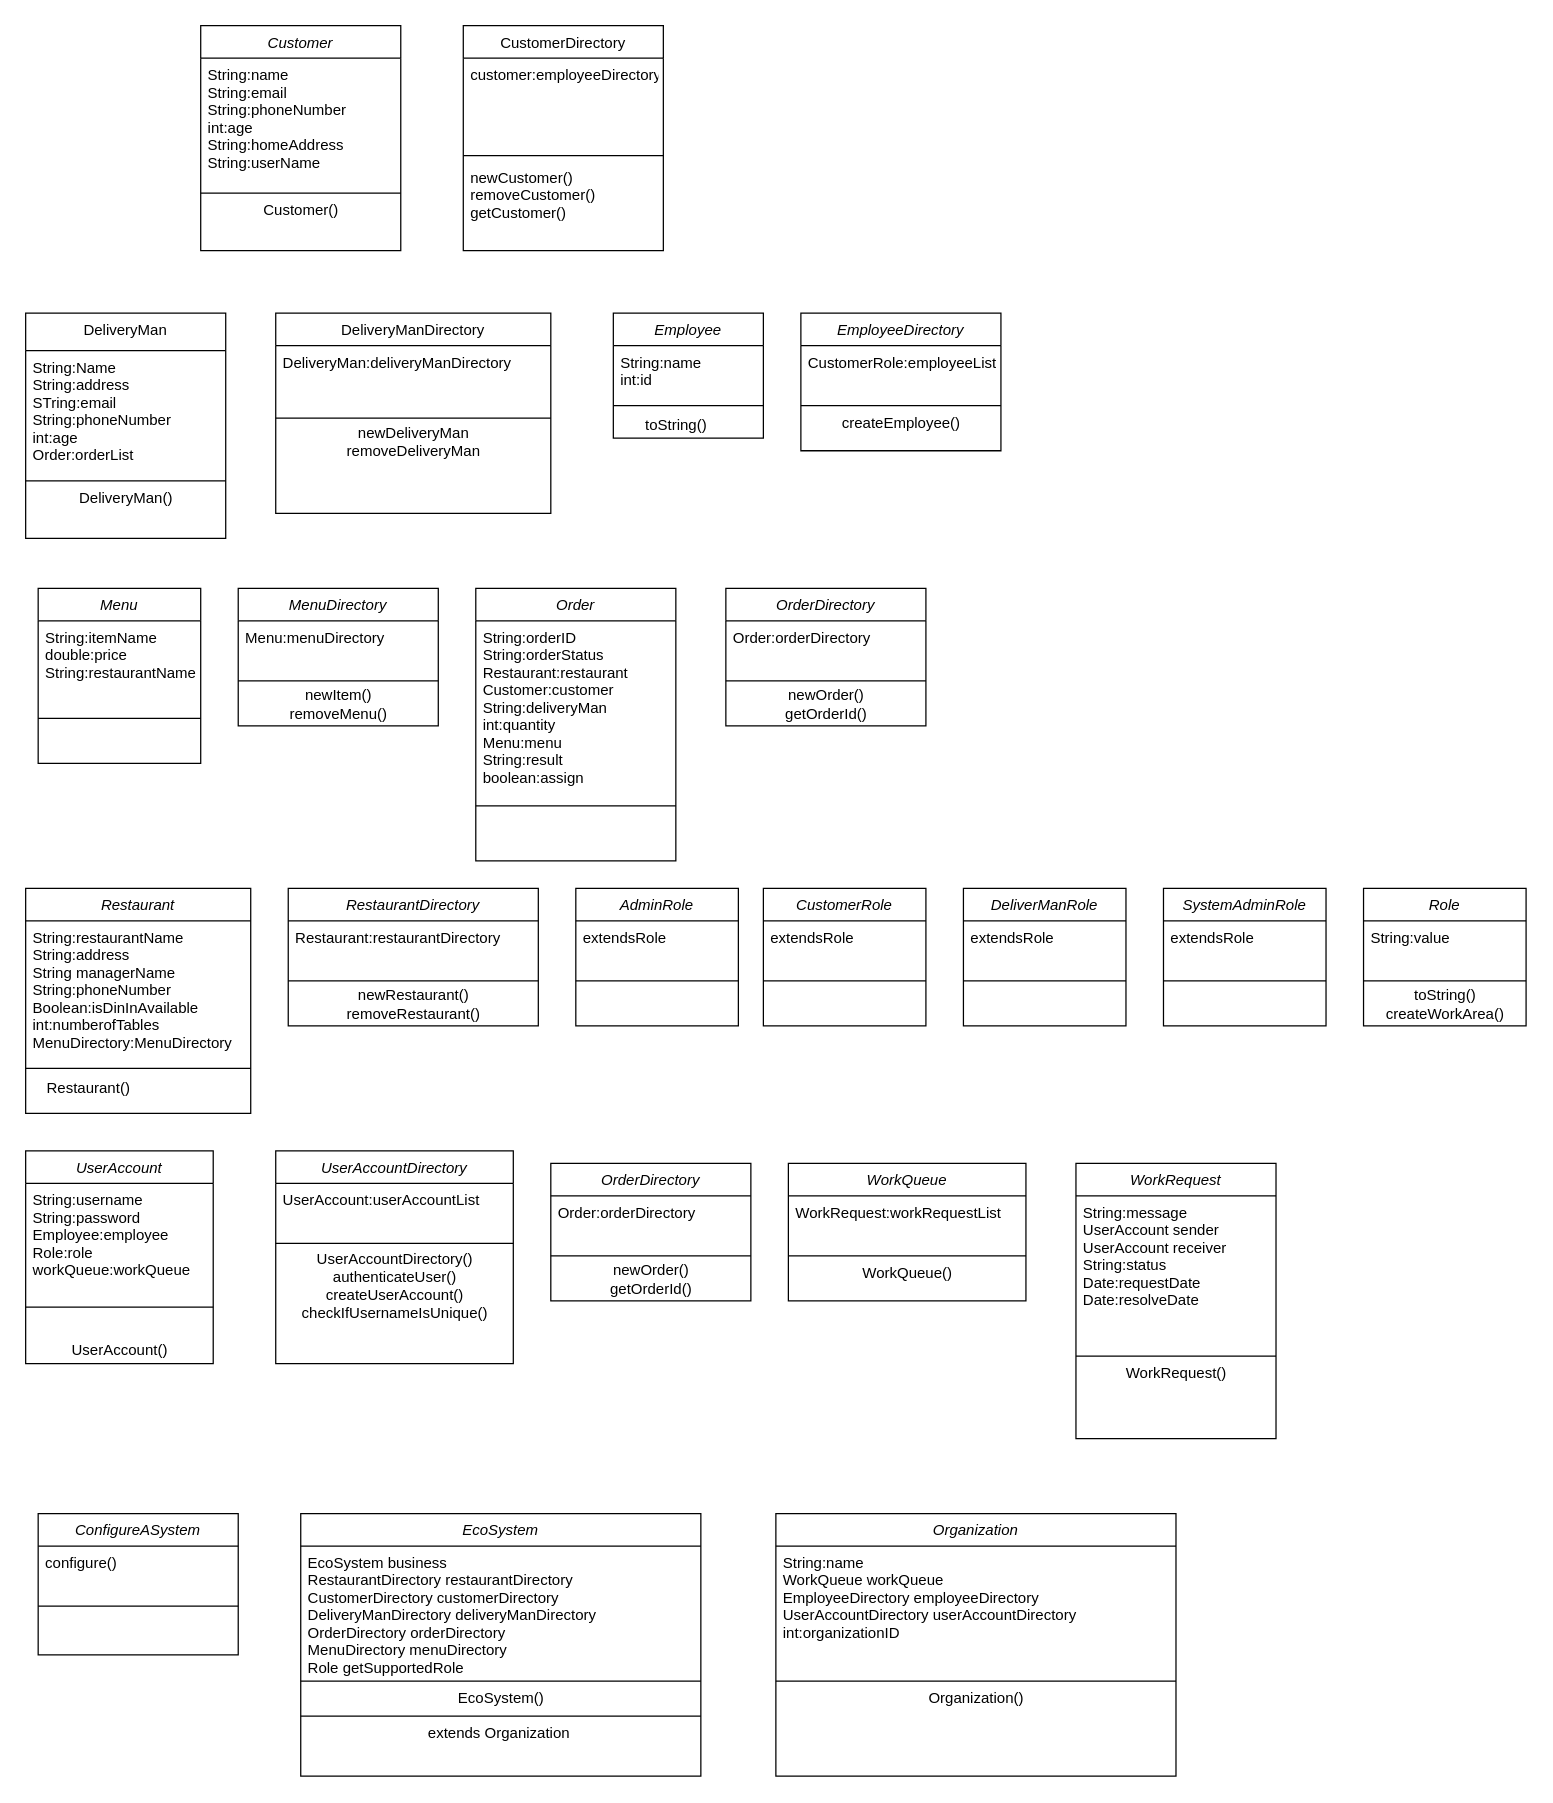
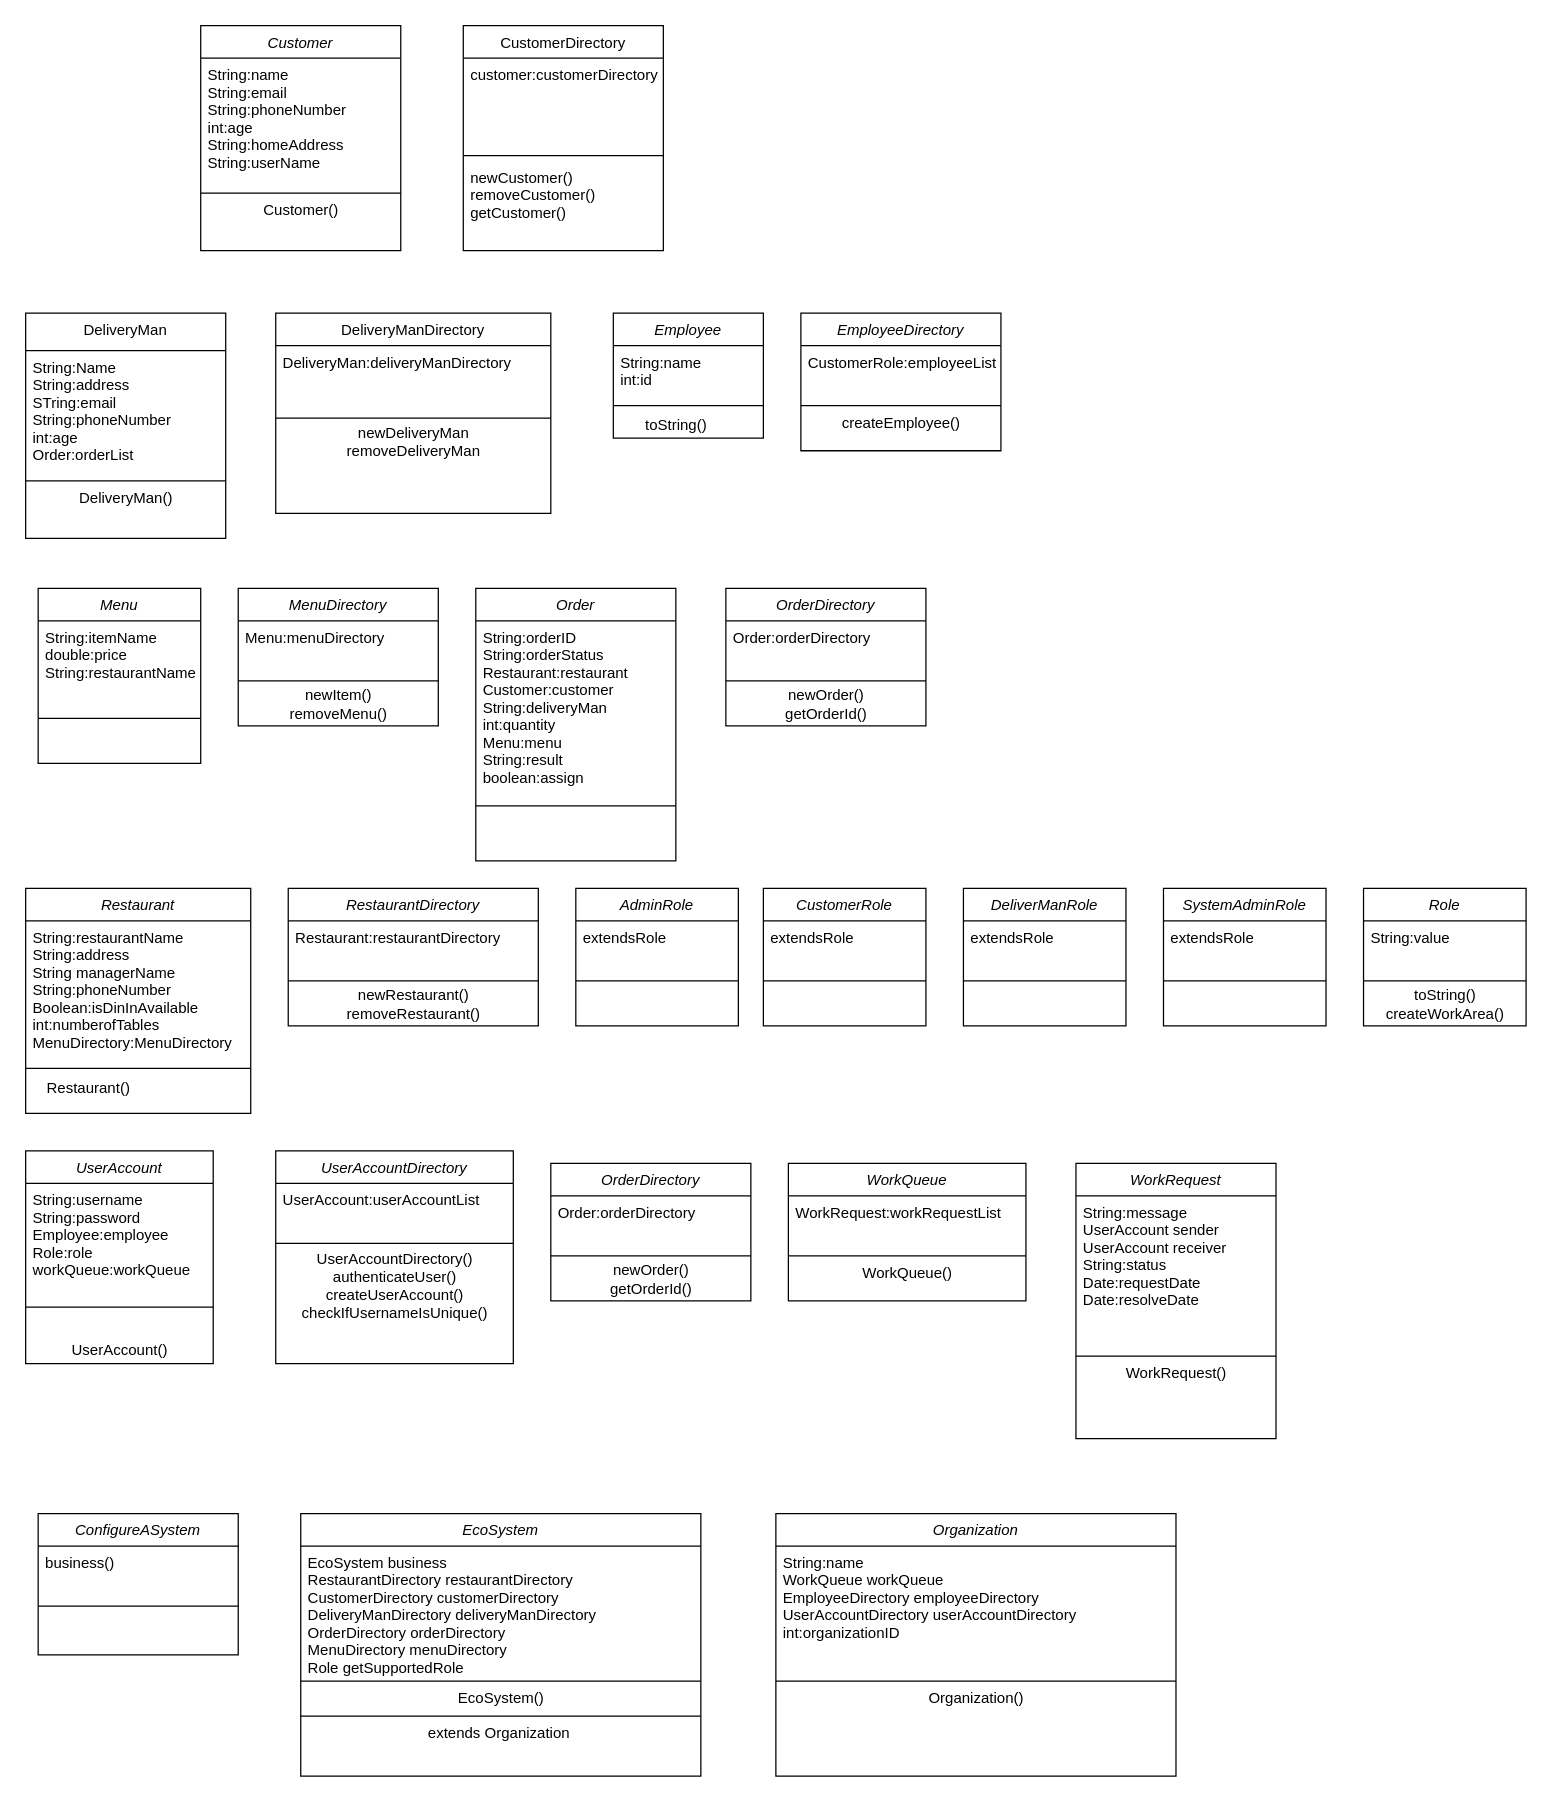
- <mxCell id="15" value="customer:employeeDirectory" style="text;align=left;verticalAlign=top;spacingLeft=4;spacingRight=4;overflow=hidden;rotatable=0;points=[[0,0.5],[1,0.5]];portConstraint=eastwest;" parent="14" vertex="1"><mxGeometry y="26" width="160" height="74" as="geometry" /></mxCell>
+ <mxCell id="15" value="customer:customerDirectory" style="text;align=left;verticalAlign=top;spacingLeft=4;spacingRight=4;overflow=hidden;rotatable=0;points=[[0,0.5],[1,0.5]];portConstraint=eastwest;" parent="14" vertex="1"><mxGeometry y="26" width="160" height="74" as="geometry" /></mxCell>
- <mxCell id="85" value="configure()" style="text;align=left;verticalAlign=top;spacingLeft=4;spacingRight=4;overflow=hidden;rotatable=0;points=[[0,0.5],[1,0.5]];portConstraint=eastwest;" vertex="1" parent="84"><mxGeometry y="26" width="160" height="44" as="geometry" /></mxCell>
+ <mxCell id="85" value="business()" style="text;align=left;verticalAlign=top;spacingLeft=4;spacingRight=4;overflow=hidden;rotatable=0;points=[[0,0.5],[1,0.5]];portConstraint=eastwest;" vertex="1" parent="84"><mxGeometry y="26" width="160" height="44" as="geometry" /></mxCell>
